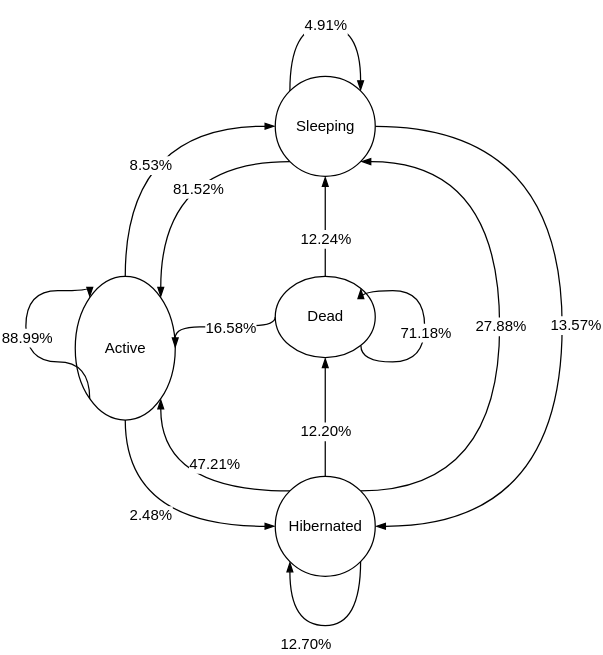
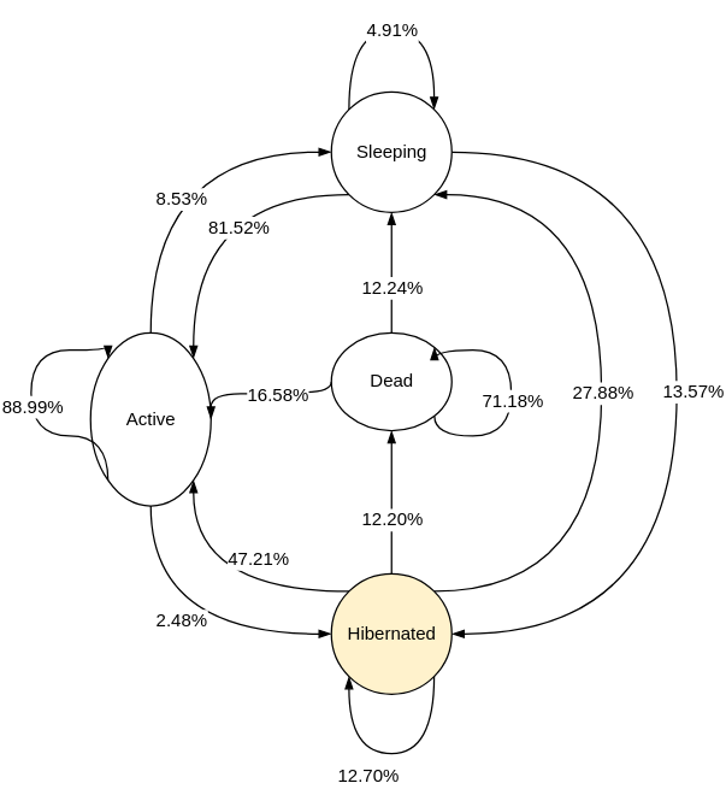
- <mxCell id="23" value="Hibernated" style="ellipse;whiteSpace=wrap;html=1;" parent="1" vertex="1"><mxGeometry x="219.5" y="380.5" width="80" height="80" as="geometry" /></mxCell>
+ <mxCell id="23" value="Hibernated" style="ellipse;whiteSpace=wrap;html=1;fillColor=#fff2cc;" parent="1" vertex="1"><mxGeometry x="219.5" y="380.5" width="80" height="80" as="geometry" /></mxCell>
